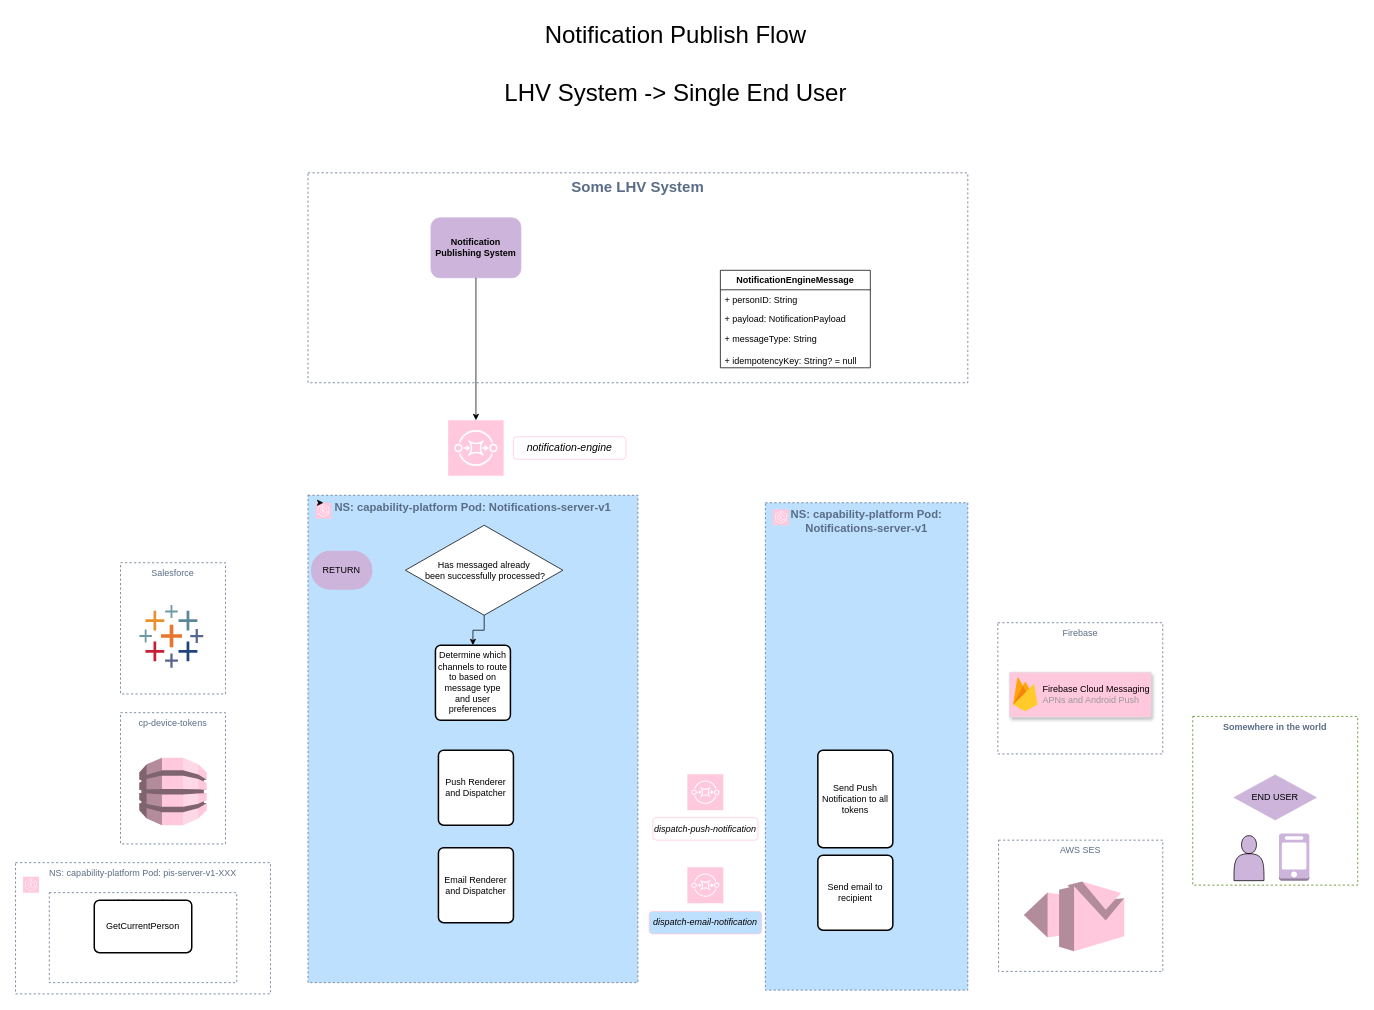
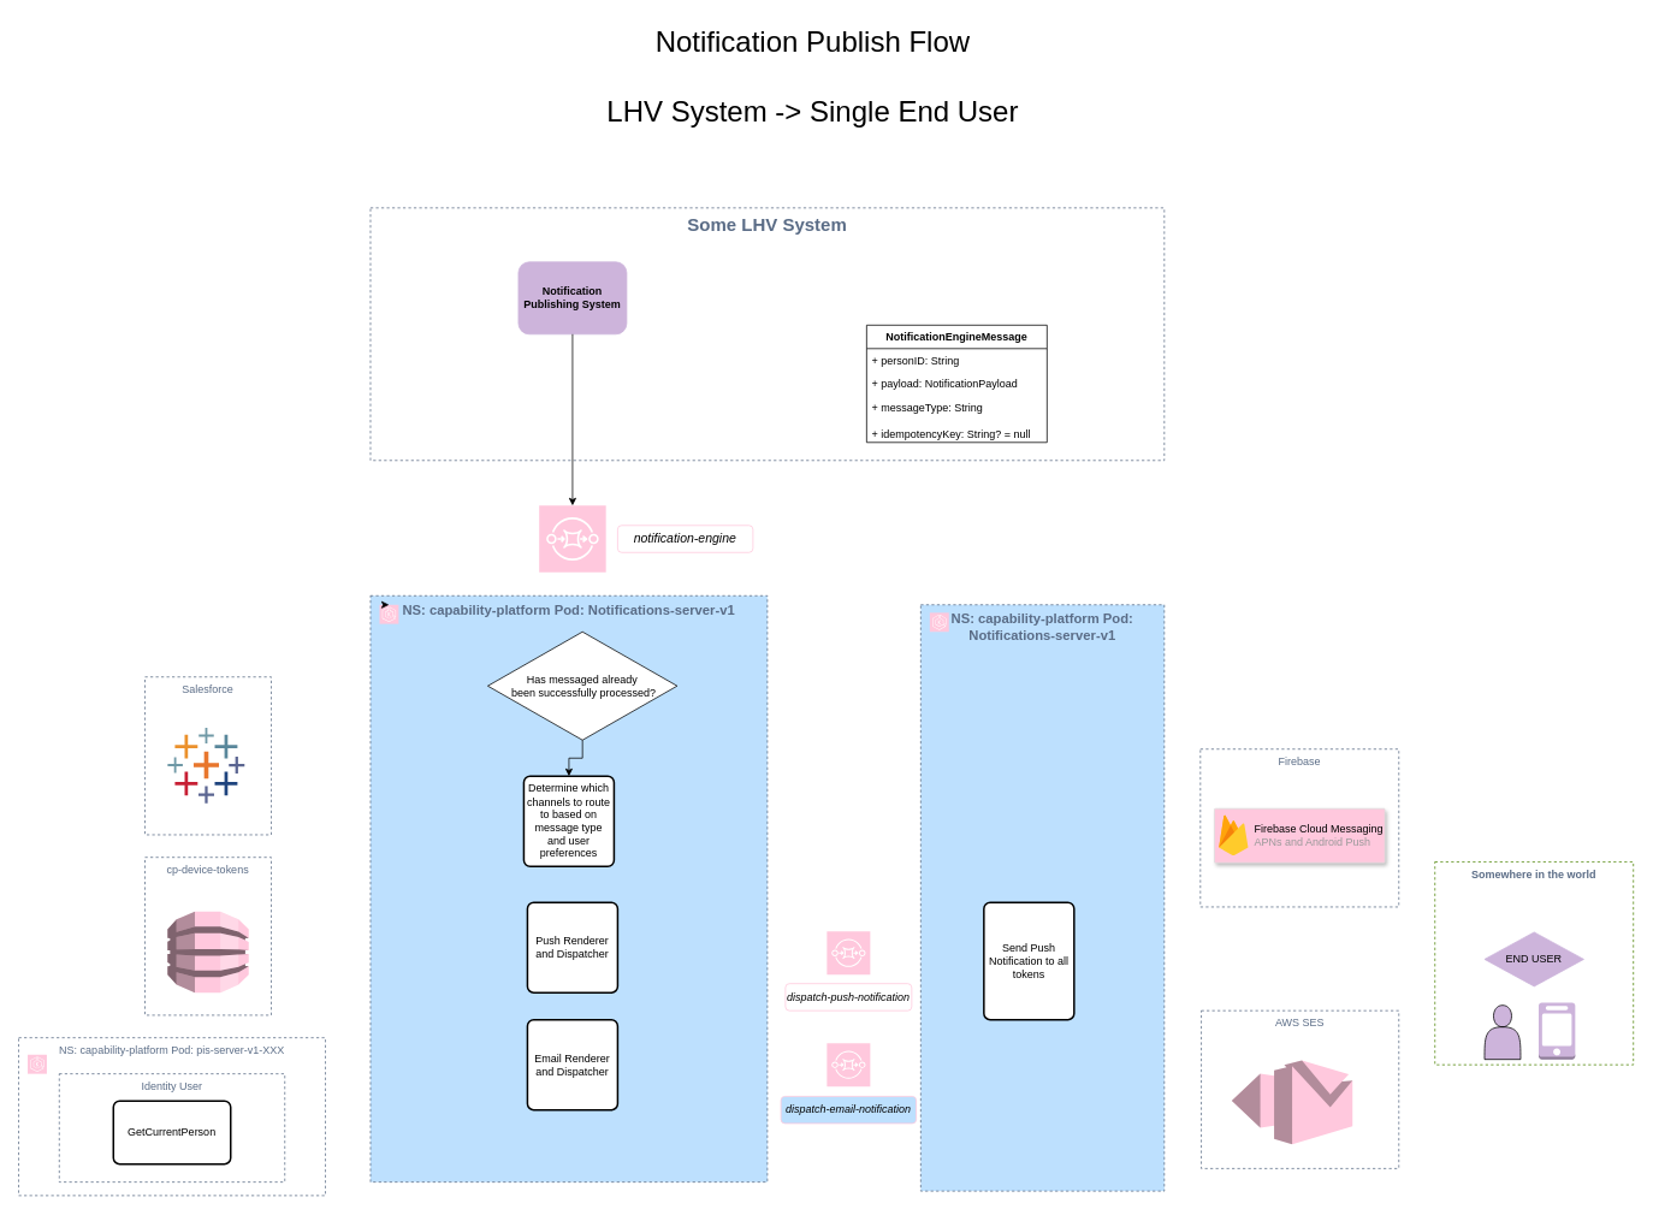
- <mxCell id="15" value="RETURN" style="strokeWidth=2;html=1;shape=mxgraph.flowchart.terminator;whiteSpace=wrap;fillColor=#CDB4DB;strokeColor=#CDB4DB;" vertex="1" parent="1"><mxGeometry x="415" y="735" width="80" height="50" as="geometry" /></mxCell>
- <mxCell id="19" value="Send email to recipient" style="rounded=1;whiteSpace=wrap;html=1;absoluteArcSize=1;arcSize=14;strokeWidth=2;" vertex="1" parent="1"><mxGeometry x="1090" y="1140" width="100" height="100" as="geometry" /></mxCell>
- <mxCell id="50" value="Identity Service" style="fillColor=none;strokeColor=#5A6C86;dashed=1;verticalAlign=top;fontStyle=0;fontColor=#5A6C86;whiteSpace=wrap;html=1;" vertex="1" parent="48"><mxGeometry x="45" y="40" width="250" height="120" as="geometry" /></mxCell>
+ <mxCell id="50" value="Identity User" style="fillColor=none;strokeColor=#5A6C86;dashed=1;verticalAlign=top;fontStyle=0;fontColor=#5A6C86;whiteSpace=wrap;html=1;" vertex="1" parent="48"><mxGeometry x="45" y="40" width="250" height="120" as="geometry" /></mxCell>
- <mxCell id="51" value="GetCurrentPerson" style="rounded=1;whiteSpace=wrap;html=1;absoluteArcSize=1;arcSize=14;strokeWidth=2;" vertex="1" parent="48"><mxGeometry x="105" y="50" width="130" height="70" as="geometry" /></mxCell>
+ <mxCell id="51" value="GetCurrentPerson" style="rounded=1;whiteSpace=wrap;html=1;absoluteArcSize=1;arcSize=14;strokeWidth=2;" vertex="1" parent="48"><mxGeometry x="105" y="70" width="130" height="70" as="geometry" /></mxCell>
